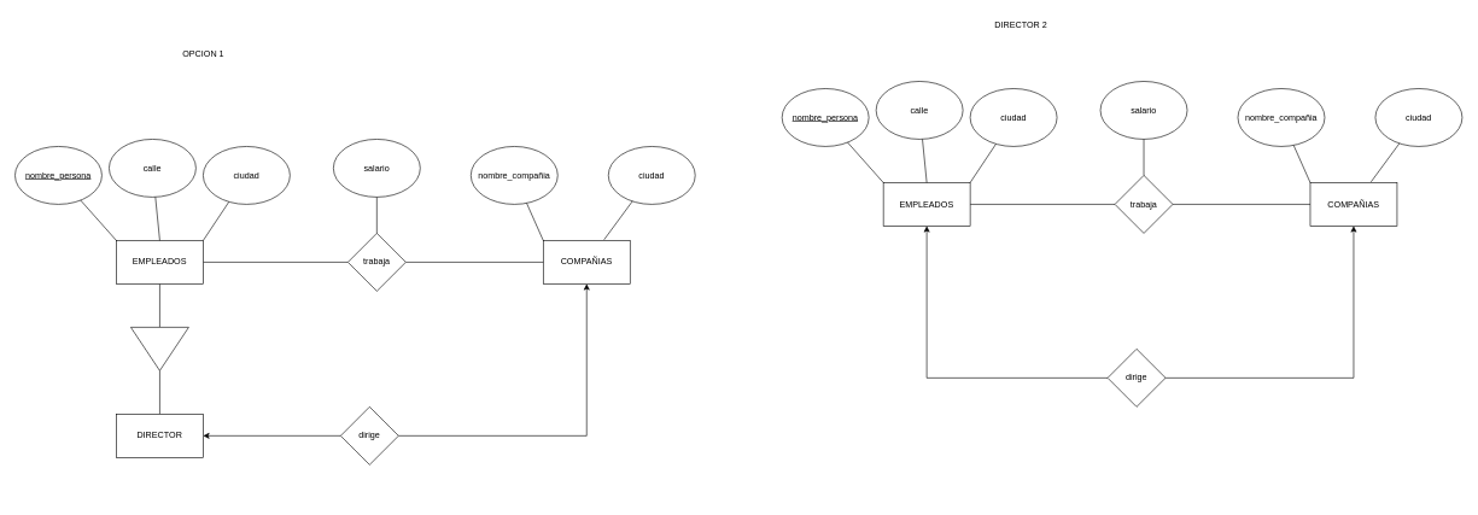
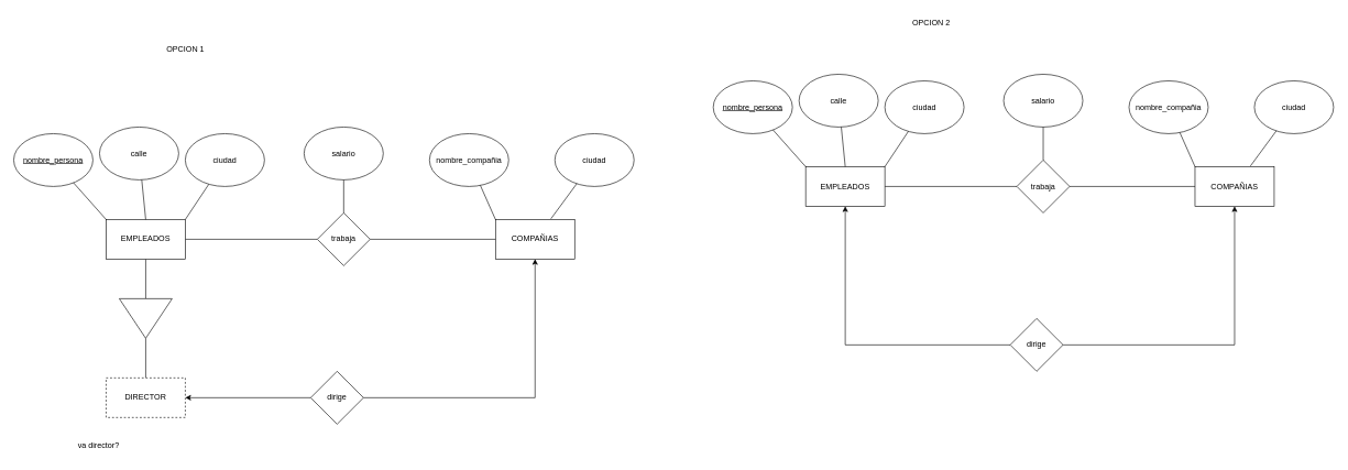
- <mxCell id="28" value="DIRECTOR 2" style="text;html=1;align=center;verticalAlign=middle;resizable=0;points=[];autosize=1;strokeColor=none;fillColor=none;" vertex="1" parent="1"><mxGeometry x="1370" y="20" width="80" height="30" as="geometry" /></mxCell>
+ <mxCell id="28" value="OPCION 2" style="text;html=1;align=center;verticalAlign=middle;resizable=0;points=[];autosize=1;strokeColor=none;fillColor=none;" vertex="1" parent="1"><mxGeometry x="1370" y="20" width="80" height="30" as="geometry" /></mxCell>
- <mxCell id="21" value="DIRECTOR" style="rounded=0;whiteSpace=wrap;html=1;" vertex="1" parent="1"><mxGeometry x="160" y="572" width="120" height="60" as="geometry" /></mxCell>
+ <mxCell id="21" value="DIRECTOR" style="rounded=0;whiteSpace=wrap;html=1;dashed=1;" vertex="1" parent="1"><mxGeometry x="160" y="572" width="120" height="60" as="geometry" /></mxCell>
+ <mxCell id="26" value="va director?&amp;nbsp;" style="text;html=1;align=center;verticalAlign=middle;resizable=0;points=[];autosize=1;strokeColor=none;fillColor=none;" vertex="1" parent="1"><mxGeometry x="105" y="660" width="90" height="30" as="geometry" /></mxCell>
